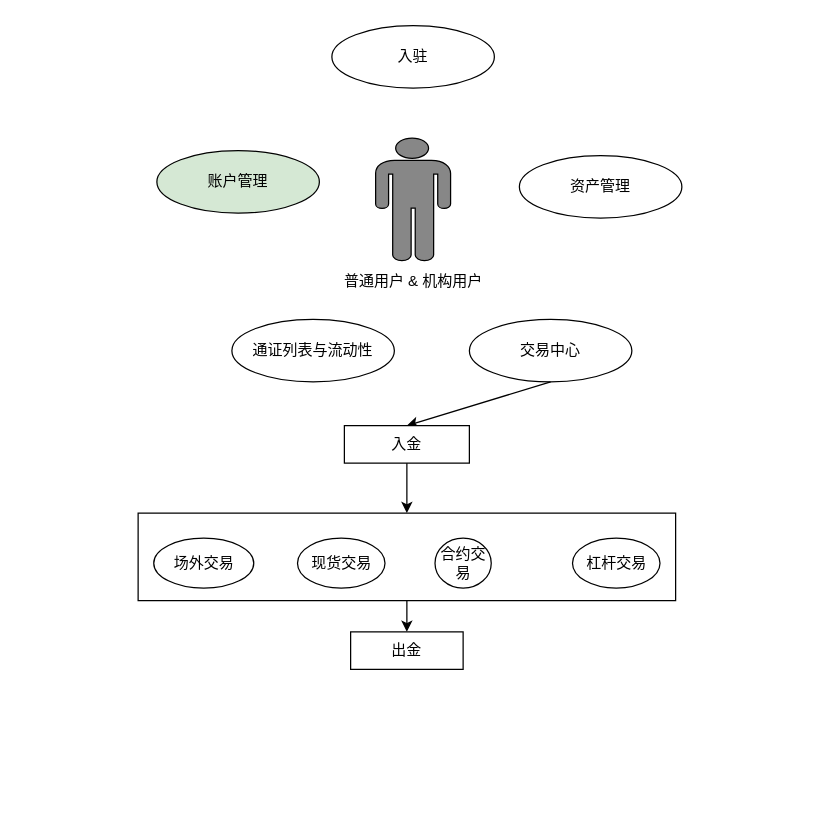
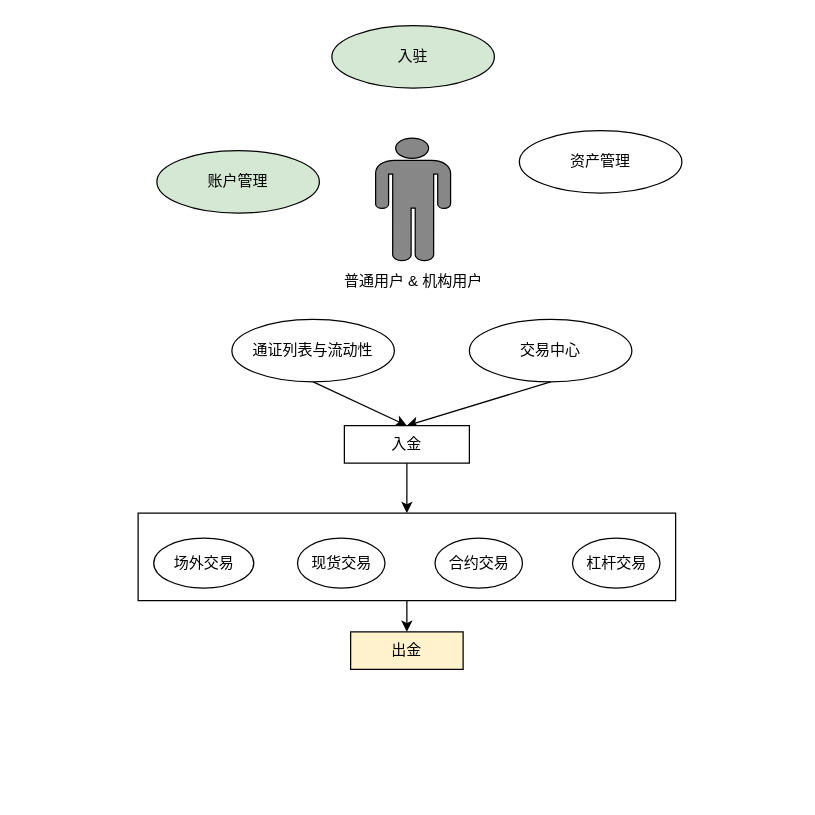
- <mxCell id="4" value="入驻" style="ellipse;whiteSpace=wrap;html=1;" vertex="1" parent="1"><mxGeometry x="265" y="20" width="130" height="50" as="geometry" /></mxCell>
+ <mxCell id="4" value="入驻" style="ellipse;whiteSpace=wrap;html=1;fillColor=#d5e8d4;" vertex="1" parent="1"><mxGeometry x="265" y="20" width="130" height="50" as="geometry" /></mxCell>
- <mxCell id="7" value="资产管理" style="ellipse;whiteSpace=wrap;html=1;" vertex="1" parent="1"><mxGeometry x="415" y="124" width="130" height="50" as="geometry" /></mxCell>
+ <mxCell id="7" value="资产管理" style="ellipse;whiteSpace=wrap;html=1;" vertex="1" parent="1"><mxGeometry x="415" y="104" width="130" height="50" as="geometry" /></mxCell>
+ <mxCell id="9" value="" style="endArrow=classic;html=1;exitX=0.5;exitY=1;exitDx=0;exitDy=0;entryX=0.5;entryY=0;entryDx=0;entryDy=0;" edge="1" parent="1" source="5" target="19"><mxGeometry width="50" height="50" relative="1" as="geometry"><mxPoint x="235" y="390" as="sourcePoint" /><mxPoint x="315" y="350" as="targetPoint" /></mxGeometry></mxCell>
- <mxCell id="15" value="合约交易" style="ellipse;whiteSpace=wrap;html=1;" vertex="1" parent="11"><mxGeometry x="327.5" y="20" width="45" height="40" as="geometry" /></mxCell>
+ <mxCell id="15" value="合约交易" style="ellipse;whiteSpace=wrap;html=1;" vertex="1" parent="11"><mxGeometry x="327.5" y="20" width="70" height="40" as="geometry" /></mxCell>
- <mxCell id="14" value="出金" style="rounded=0;whiteSpace=wrap;html=1;" vertex="1" parent="11"><mxGeometry x="260" y="95" width="90" height="30" as="geometry" /></mxCell>
+ <mxCell id="14" value="出金" style="rounded=0;whiteSpace=wrap;html=1;fillColor=#fff2cc;" vertex="1" parent="11"><mxGeometry x="260" y="95" width="90" height="30" as="geometry" /></mxCell>
